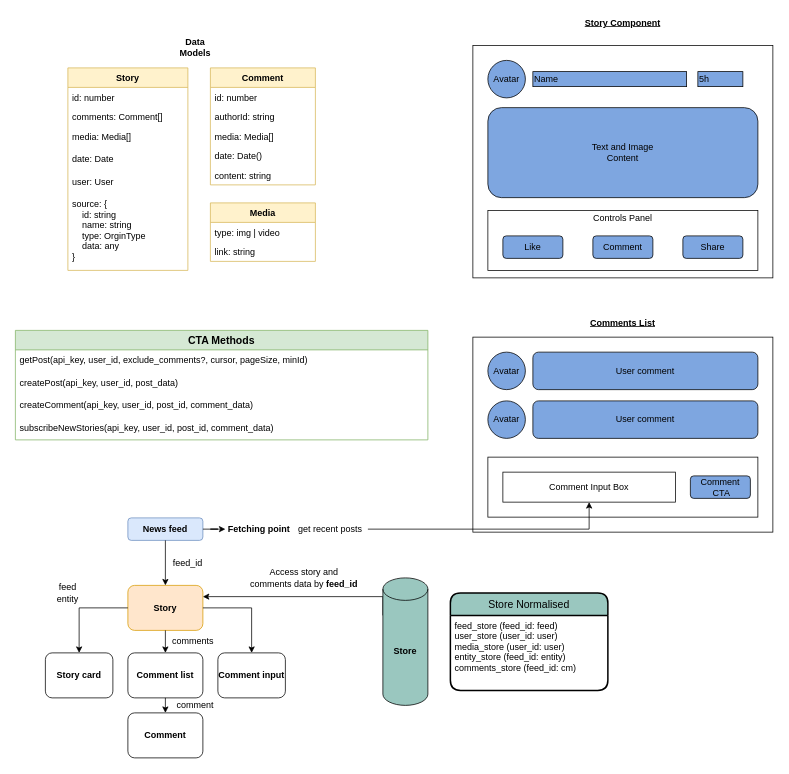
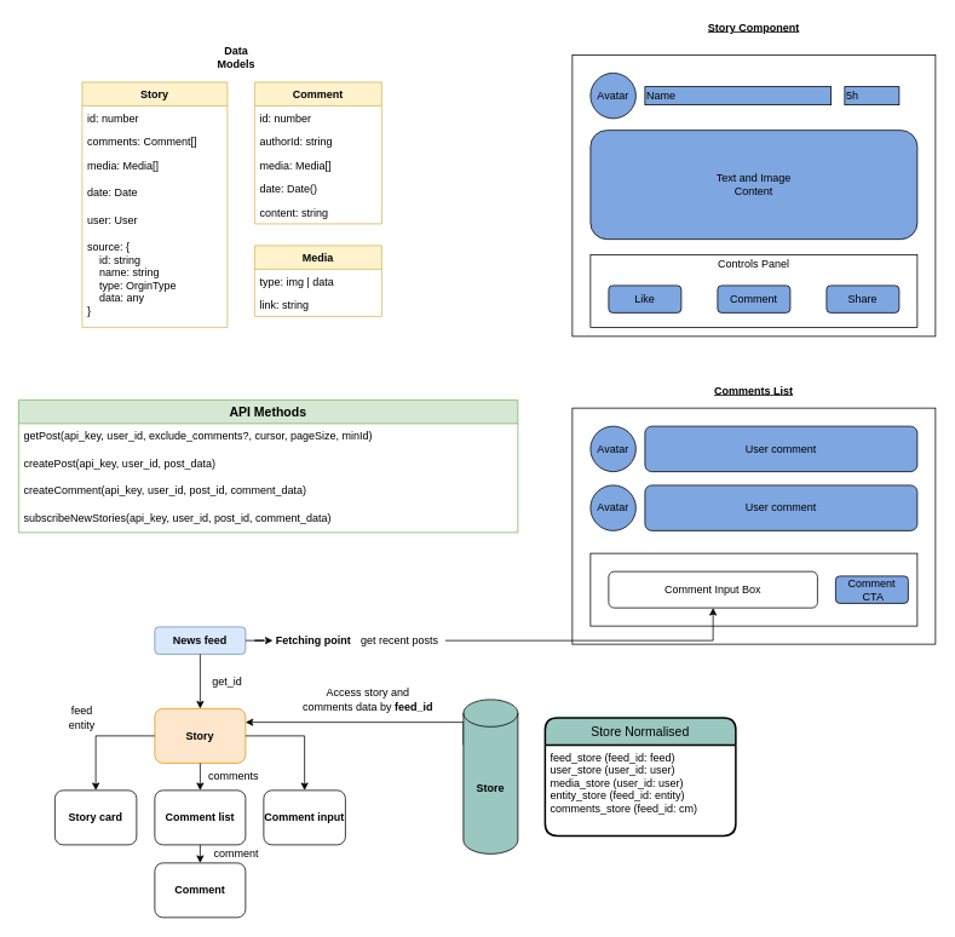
- <mxCell id="41" value="type: img | video" style="text;strokeColor=none;fillColor=none;align=left;verticalAlign=top;spacingLeft=4;spacingRight=4;overflow=hidden;rotatable=0;points=[[0,0.5],[1,0.5]];portConstraint=eastwest;" parent="40" vertex="1"><mxGeometry y="26" width="140" height="26" as="geometry" /></mxCell>
+ <mxCell id="41" value="type: img | data" style="text;strokeColor=none;fillColor=none;align=left;verticalAlign=top;spacingLeft=4;spacingRight=4;overflow=hidden;rotatable=0;points=[[0,0.5],[1,0.5]];portConstraint=eastwest;" parent="40" vertex="1"><mxGeometry y="26" width="140" height="26" as="geometry" /></mxCell>
- <mxCell id="44" value="CTA Methods" style="swimlane;fontStyle=1;childLayout=stackLayout;horizontal=1;startSize=26;horizontalStack=0;resizeParent=1;resizeParentMax=0;resizeLast=0;collapsible=1;marginBottom=0;align=center;fontSize=14;fillColor=#d5e8d4;strokeColor=#82b366;" parent="1" vertex="1"><mxGeometry x="20" y="440" width="550" height="146" as="geometry" /></mxCell>
+ <mxCell id="44" value="API Methods" style="swimlane;fontStyle=1;childLayout=stackLayout;horizontal=1;startSize=26;horizontalStack=0;resizeParent=1;resizeParentMax=0;resizeLast=0;collapsible=1;marginBottom=0;align=center;fontSize=14;fillColor=#d5e8d4;strokeColor=#82b366;" parent="1" vertex="1"><mxGeometry x="20" y="440" width="550" height="146" as="geometry" /></mxCell>
- <mxCell id="26" value="Comment Input Box" style="whiteSpace=wrap;html=1;fillColor=#FFFFFF;rounded=0;" parent="15" vertex="1"><mxGeometry x="40" y="209" width="230" height="40" as="geometry" /></mxCell>
+ <mxCell id="26" value="Comment Input Box" style="rounded=1;whiteSpace=wrap;html=1;fillColor=#FFFFFF;" parent="15" vertex="1"><mxGeometry x="40" y="209" width="230" height="40" as="geometry" /></mxCell>
- <mxCell id="68" value="feed_id" style="text;html=1;strokeColor=none;fillColor=none;align=center;verticalAlign=middle;whiteSpace=wrap;rounded=0;" parent="52" vertex="1"><mxGeometry x="160" y="50" width="40" height="20" as="geometry" /></mxCell>
+ <mxCell id="68" value="get_id" style="text;html=1;strokeColor=none;fillColor=none;align=center;verticalAlign=middle;whiteSpace=wrap;rounded=0;" parent="52" vertex="1"><mxGeometry x="160" y="50" width="40" height="20" as="geometry" /></mxCell>
